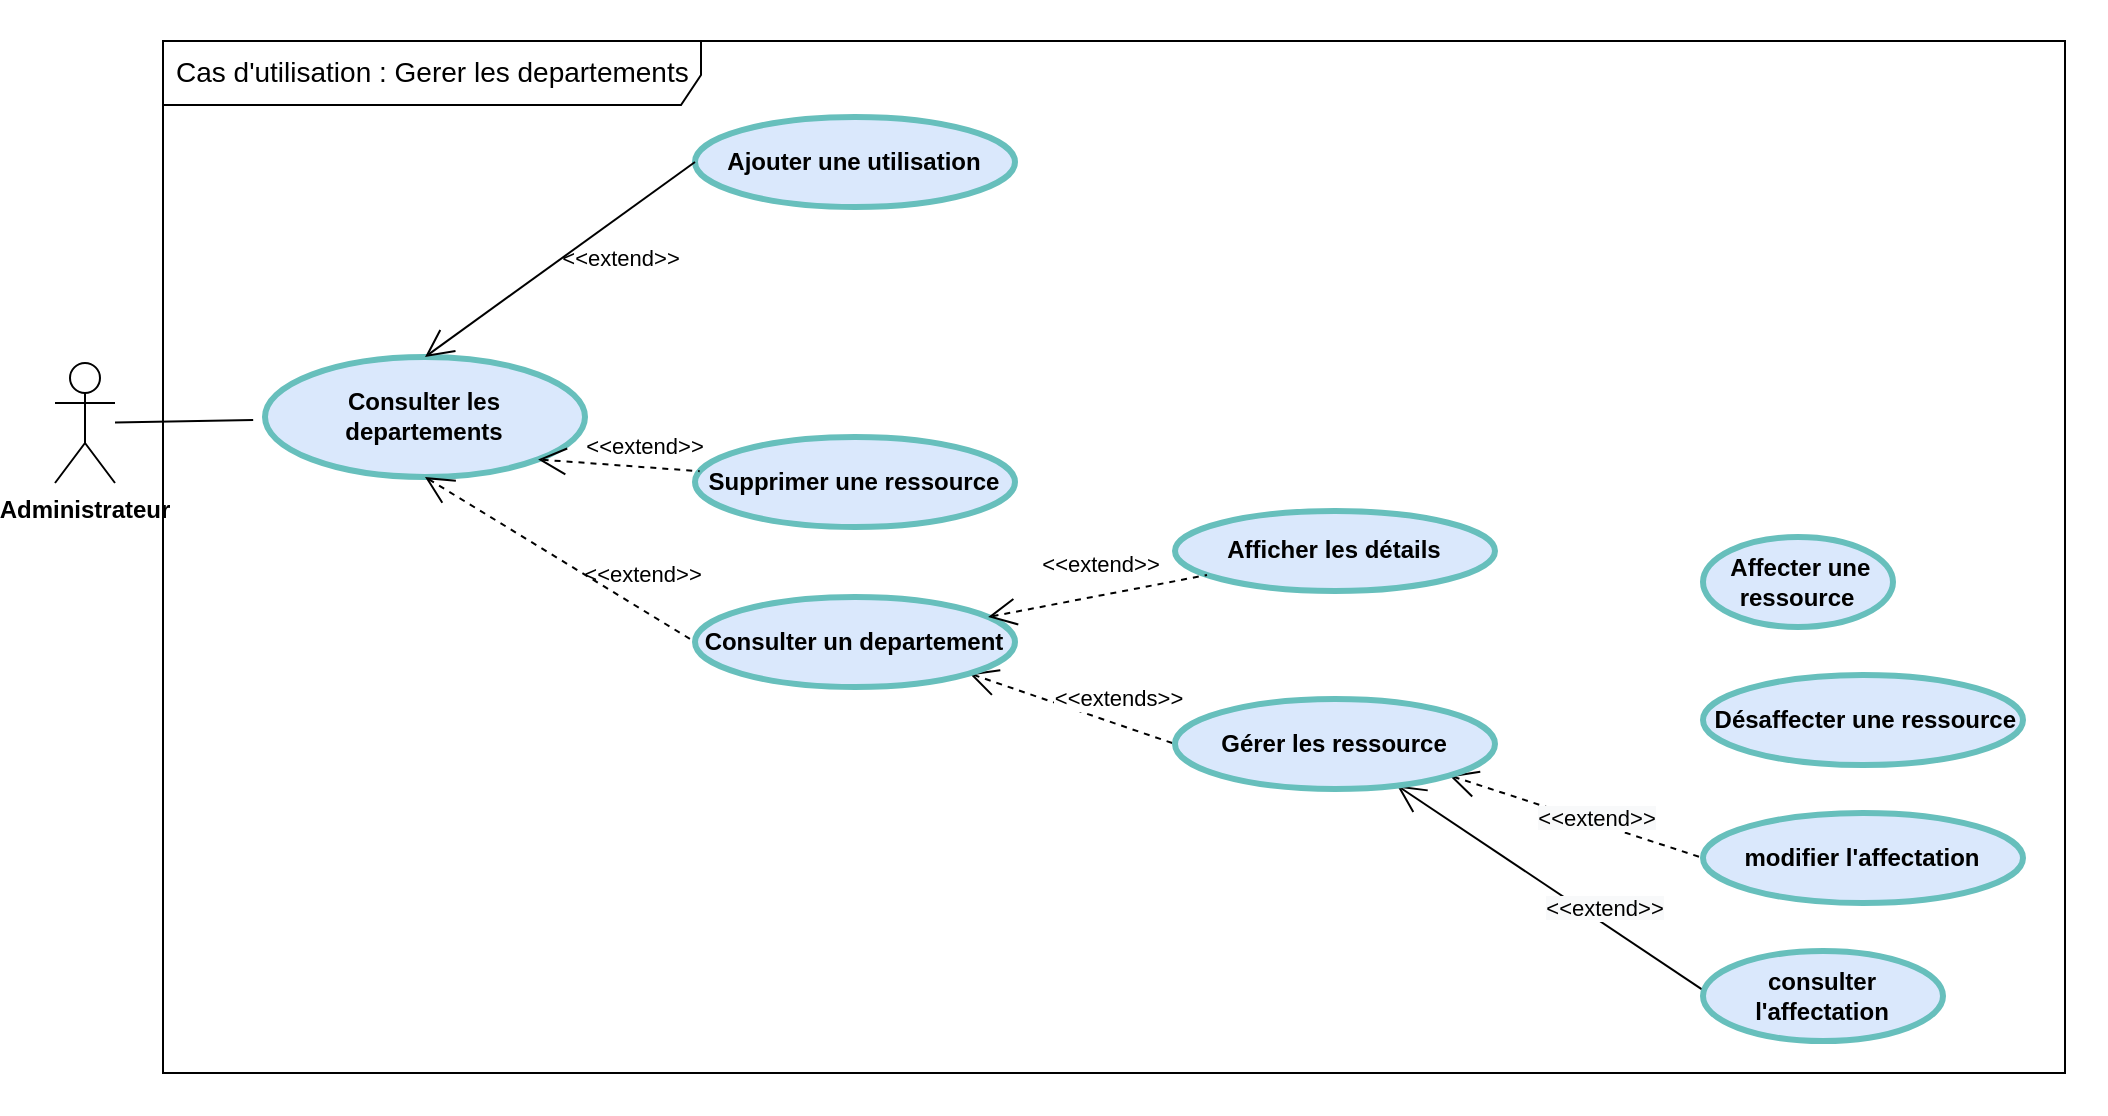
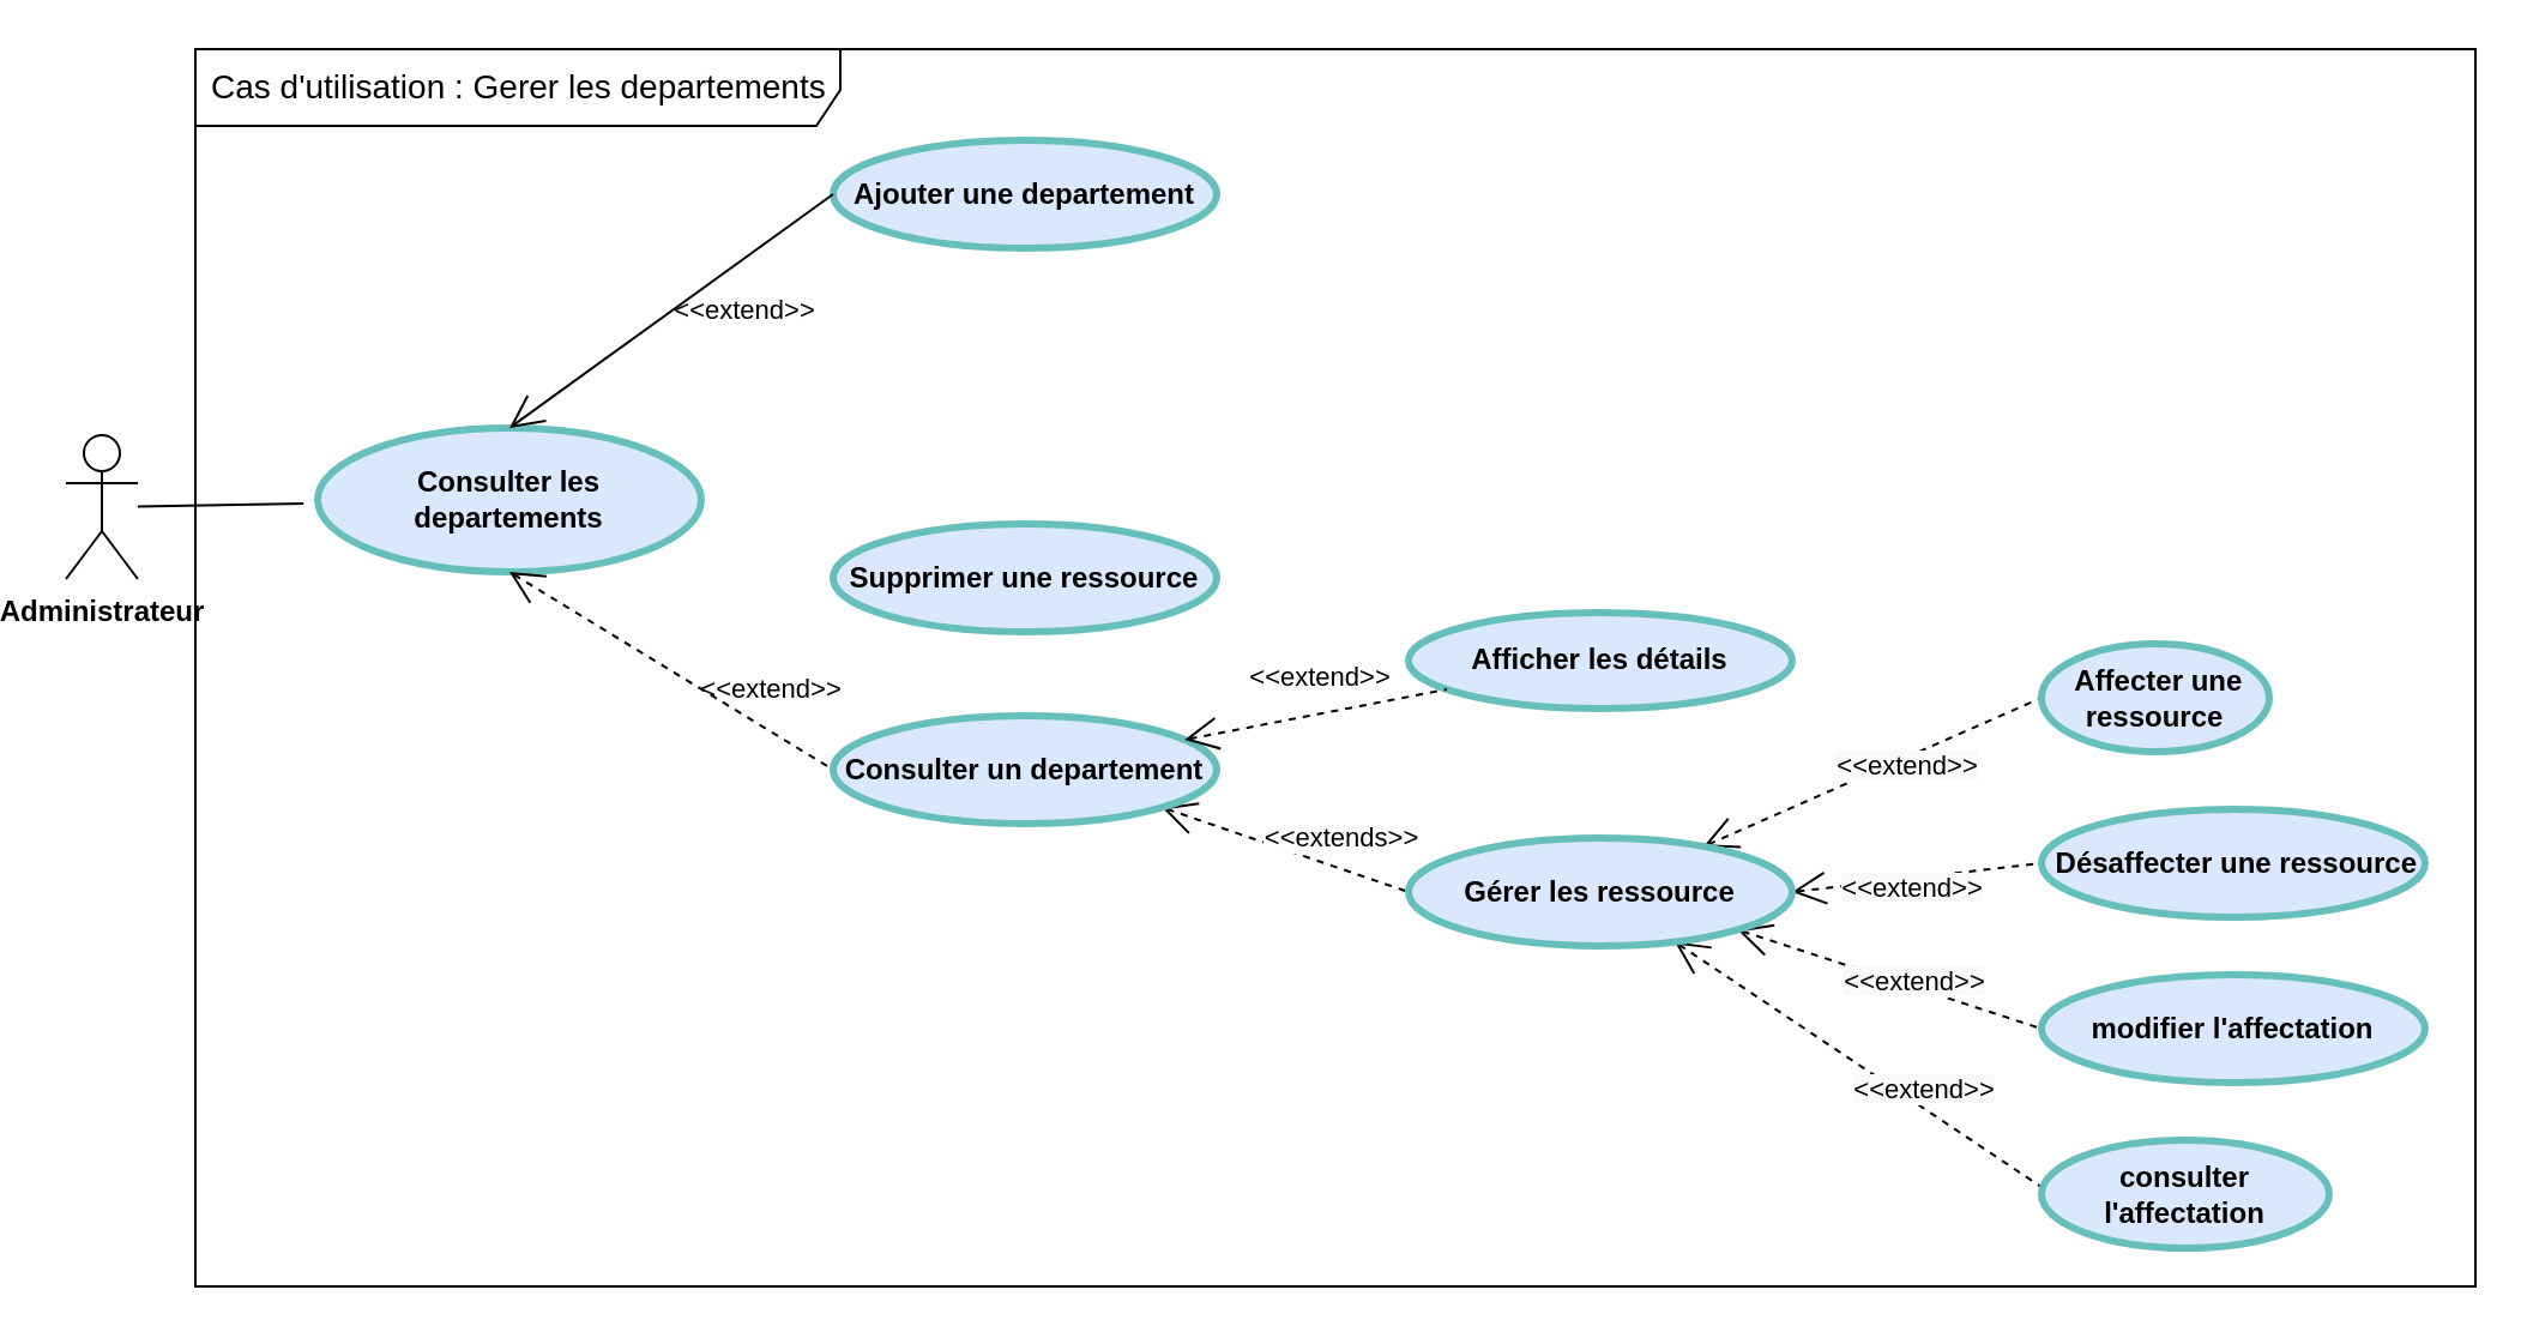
- <mxCell id="6" value="Ajouter une utilisation" style="shape=ellipse;html=1;strokeWidth=3;fontStyle=1;whiteSpace=wrap;align=center;perimeter=ellipsePerimeter;fillColor=#dae8fc;strokeColor=#67BFBC;" parent="1" vertex="1"><mxGeometry x="340" y="58" width="160" height="45" as="geometry" /></mxCell>
+ <mxCell id="6" value="Ajouter une departement" style="shape=ellipse;html=1;strokeWidth=3;fontStyle=1;whiteSpace=wrap;align=center;perimeter=ellipsePerimeter;fillColor=#dae8fc;strokeColor=#67BFBC;" parent="1" vertex="1"><mxGeometry x="340" y="58" width="160" height="45" as="geometry" /></mxCell>
- <mxCell id="13" value="&amp;lt;&amp;lt;extend&amp;gt;&amp;gt;" style="edgeStyle=none;html=1;startArrow=open;endArrow=none;startSize=12;verticalAlign=bottom;dashed=1;labelBackgroundColor=none;rounded=0;exitX=1;exitY=1;exitDx=0;exitDy=0;" parent="1" source="5" target="7" edge="1"><mxGeometry x="0.317" y="1" width="160" relative="1" as="geometry"><mxPoint x="255" y="213" as="sourcePoint" /><mxPoint x="418" y="210" as="targetPoint" /><mxPoint as="offset" /></mxGeometry></mxCell>
+ <mxCell id="16" style="edgeStyle=none;rounded=0;orthogonalLoop=1;jettySize=auto;html=1;entryX=0;entryY=0.5;entryDx=0;entryDy=0;endArrow=none;endFill=0;targetPerimeterSpacing=6;labelBackgroundColor=none;verticalAlign=bottom;startArrow=open;startSize=12;dashed=1;" parent="1" source="24" target="25" edge="1"><mxGeometry relative="1" as="geometry" /></mxCell>
+ <mxCell id="17" value="&lt;span style=&quot;background-color: rgb(248, 249, 250);&quot;&gt;&amp;lt;&amp;lt;extend&amp;gt;&amp;gt;&lt;/span&gt;" style="edgeLabel;html=1;align=center;verticalAlign=middle;resizable=0;points=[];" parent="16" vertex="1" connectable="0"><mxGeometry x="0.059" y="-2" relative="1" as="geometry"><mxPoint x="9" y="-3" as="offset" /></mxGeometry></mxCell>
+ <mxCell id="18" style="edgeStyle=none;rounded=0;orthogonalLoop=1;jettySize=auto;html=1;exitX=1;exitY=0.5;exitDx=0;exitDy=0;entryX=0;entryY=0.5;entryDx=0;entryDy=0;endArrow=none;endFill=0;targetPerimeterSpacing=6;labelBackgroundColor=none;verticalAlign=bottom;startArrow=open;startSize=12;dashed=1;" parent="1" source="24" target="26" edge="1"><mxGeometry relative="1" as="geometry" /></mxCell>
+ <mxCell id="19" value="&lt;span style=&quot;background-color: rgb(248, 249, 250);&quot;&gt;&amp;lt;&amp;lt;extend&amp;gt;&amp;gt;&lt;/span&gt;" style="edgeLabel;html=1;align=center;verticalAlign=middle;resizable=0;points=[];" parent="18" vertex="1" connectable="0"><mxGeometry x="0.149" y="1" relative="1" as="geometry"><mxPoint x="-10" y="6" as="offset" /></mxGeometry></mxCell>
- <mxCell id="22" style="edgeStyle=none;rounded=0;orthogonalLoop=1;jettySize=auto;html=1;entryX=0.008;entryY=0.449;entryDx=0;entryDy=0;entryPerimeter=0;endArrow=none;endFill=0;targetPerimeterSpacing=6;labelBackgroundColor=none;verticalAlign=bottom;startArrow=open;startSize=12;dashed=0;" parent="1" source="24" target="28" edge="1"><mxGeometry relative="1" as="geometry" /></mxCell>
+ <mxCell id="22" style="edgeStyle=none;rounded=0;orthogonalLoop=1;jettySize=auto;html=1;entryX=0.008;entryY=0.449;entryDx=0;entryDy=0;entryPerimeter=0;endArrow=none;endFill=0;targetPerimeterSpacing=6;labelBackgroundColor=none;verticalAlign=bottom;startArrow=open;startSize=12;dashed=1;" parent="1" source="24" target="28" edge="1"><mxGeometry relative="1" as="geometry" /></mxCell>
